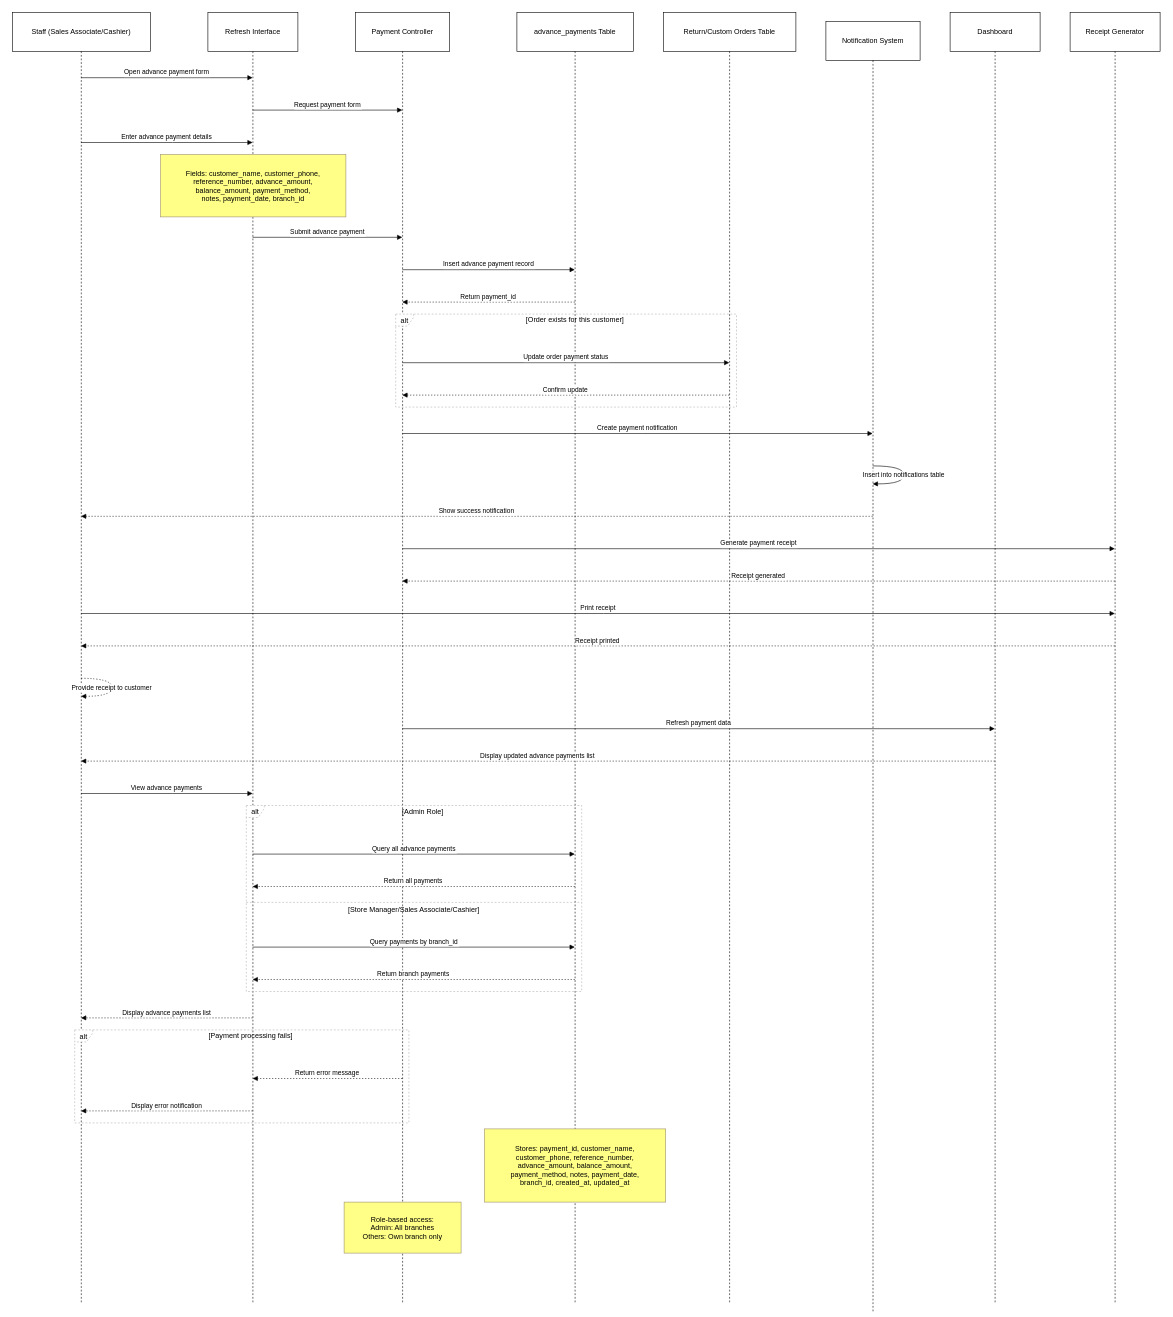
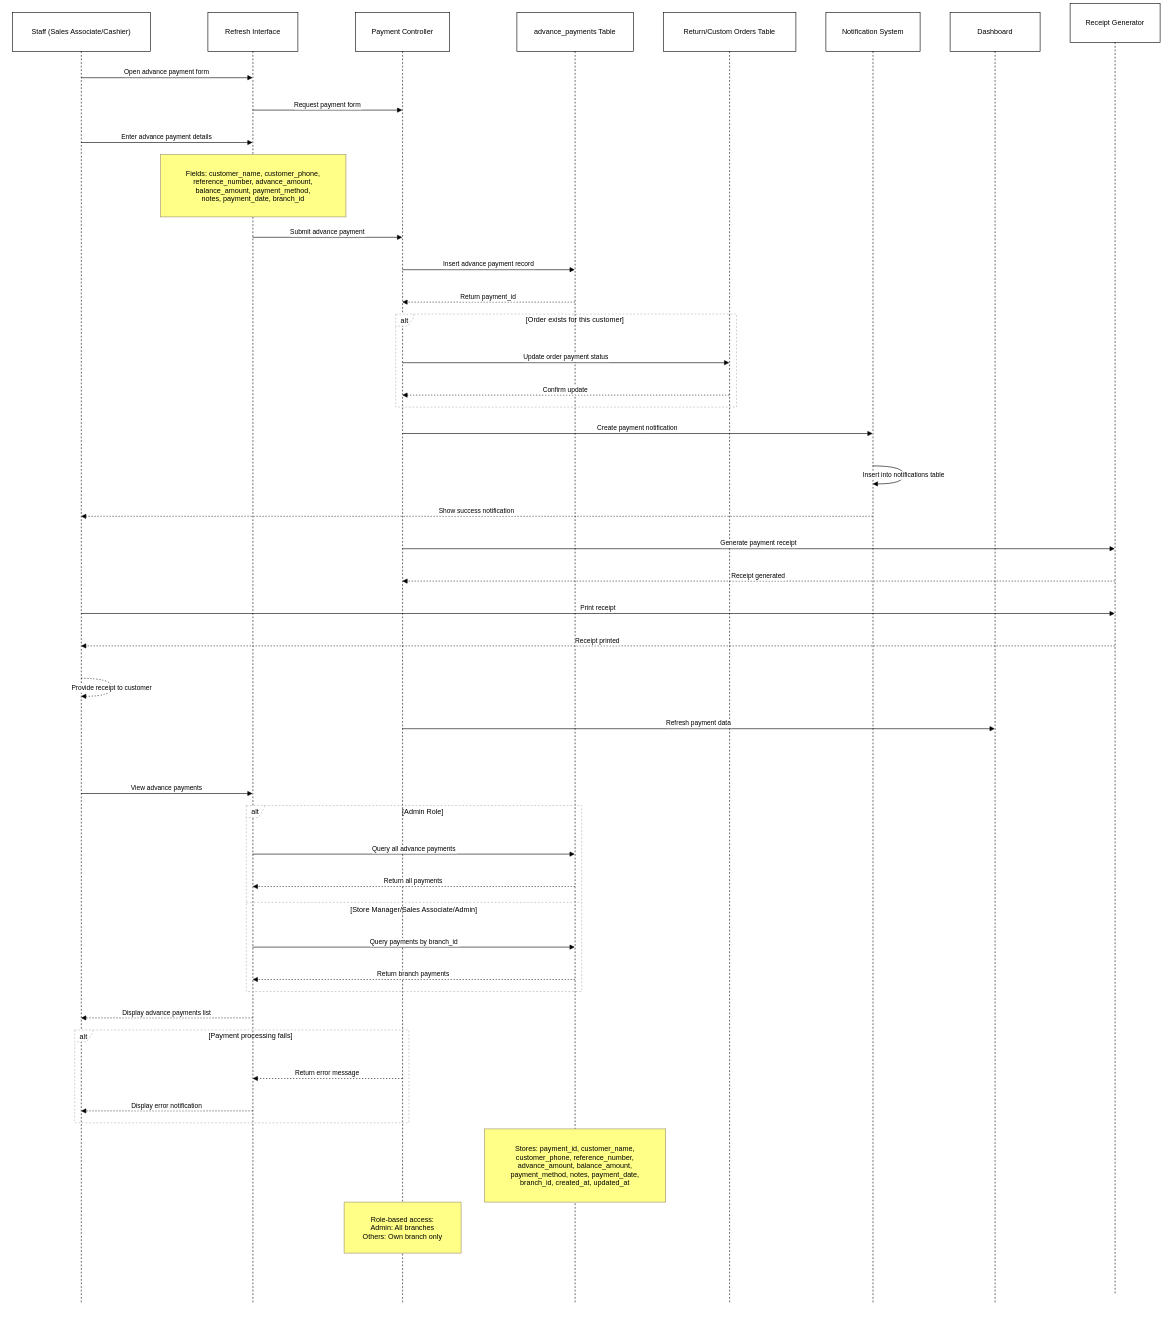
- <mxCell id="9" value="Receipt Generator" style="shape=umlLifeline;perimeter=lifelinePerimeter;whiteSpace=wrap;container=1;dropTarget=0;collapsible=0;recursiveResize=0;outlineConnect=0;portConstraint=eastwest;newEdgeStyle={&quot;edgeStyle&quot;:&quot;elbowEdgeStyle&quot;,&quot;elbow&quot;:&quot;vertical&quot;,&quot;curved&quot;:0,&quot;rounded&quot;:0};size=65;" vertex="1" parent="1"><mxGeometry x="1783" y="20" width="150" height="2153" as="geometry" /></mxCell>
+ <mxCell id="9" value="Receipt Generator" style="shape=umlLifeline;perimeter=lifelinePerimeter;whiteSpace=wrap;container=1;dropTarget=0;collapsible=0;recursiveResize=0;outlineConnect=0;portConstraint=eastwest;newEdgeStyle={&quot;edgeStyle&quot;:&quot;elbowEdgeStyle&quot;,&quot;elbow&quot;:&quot;vertical&quot;,&quot;curved&quot;:0,&quot;rounded&quot;:0};size=65;" vertex="1" parent="1"><mxGeometry x="1783" y="5" width="150" height="2153" as="geometry" /></mxCell>
- <mxCell id="7" value="Notification System" style="shape=umlLifeline;perimeter=lifelinePerimeter;whiteSpace=wrap;container=1;dropTarget=0;collapsible=0;recursiveResize=0;outlineConnect=0;portConstraint=eastwest;newEdgeStyle={&quot;edgeStyle&quot;:&quot;elbowEdgeStyle&quot;,&quot;elbow&quot;:&quot;vertical&quot;,&quot;curved&quot;:0,&quot;rounded&quot;:0};size=65;" vertex="1" parent="1"><mxGeometry x="1376" y="35" width="157" height="2153" as="geometry" /></mxCell>
+ <mxCell id="7" value="Notification System" style="shape=umlLifeline;perimeter=lifelinePerimeter;whiteSpace=wrap;container=1;dropTarget=0;collapsible=0;recursiveResize=0;outlineConnect=0;portConstraint=eastwest;newEdgeStyle={&quot;edgeStyle&quot;:&quot;elbowEdgeStyle&quot;,&quot;elbow&quot;:&quot;vertical&quot;,&quot;curved&quot;:0,&quot;rounded&quot;:0};size=65;" vertex="1" parent="1"><mxGeometry x="1376" y="20" width="157" height="2153" as="geometry" /></mxCell>
- <mxCell id="34" value="Display updated advance payments list" style="verticalAlign=bottom;edgeStyle=elbowEdgeStyle;elbow=vertical;curved=0;rounded=0;dashed=1;dashPattern=2 3;endArrow=block;" edge="1" parent="1" source="8" target="2"><mxGeometry relative="1" as="geometry"><Array as="points"><mxPoint x="908" y="1268" /></Array></mxGeometry></mxCell>
- <mxCell id="14" value="[Store Manager/Sales Associate/Cashier]" style="shape=line;dashed=1;whiteSpace=wrap;verticalAlign=top;labelPosition=center;verticalLabelPosition=middle;align=center;strokeColor=#B3B3B3;" vertex="1" parent="12"><mxGeometry y="160" width="559" height="3" as="geometry" /></mxCell>
+ <mxCell id="14" value="[Store Manager/Sales Associate/Admin]" style="shape=line;dashed=1;whiteSpace=wrap;verticalAlign=top;labelPosition=center;verticalLabelPosition=middle;align=center;strokeColor=#B3B3B3;" vertex="1" parent="12"><mxGeometry y="160" width="559" height="3" as="geometry" /></mxCell>
